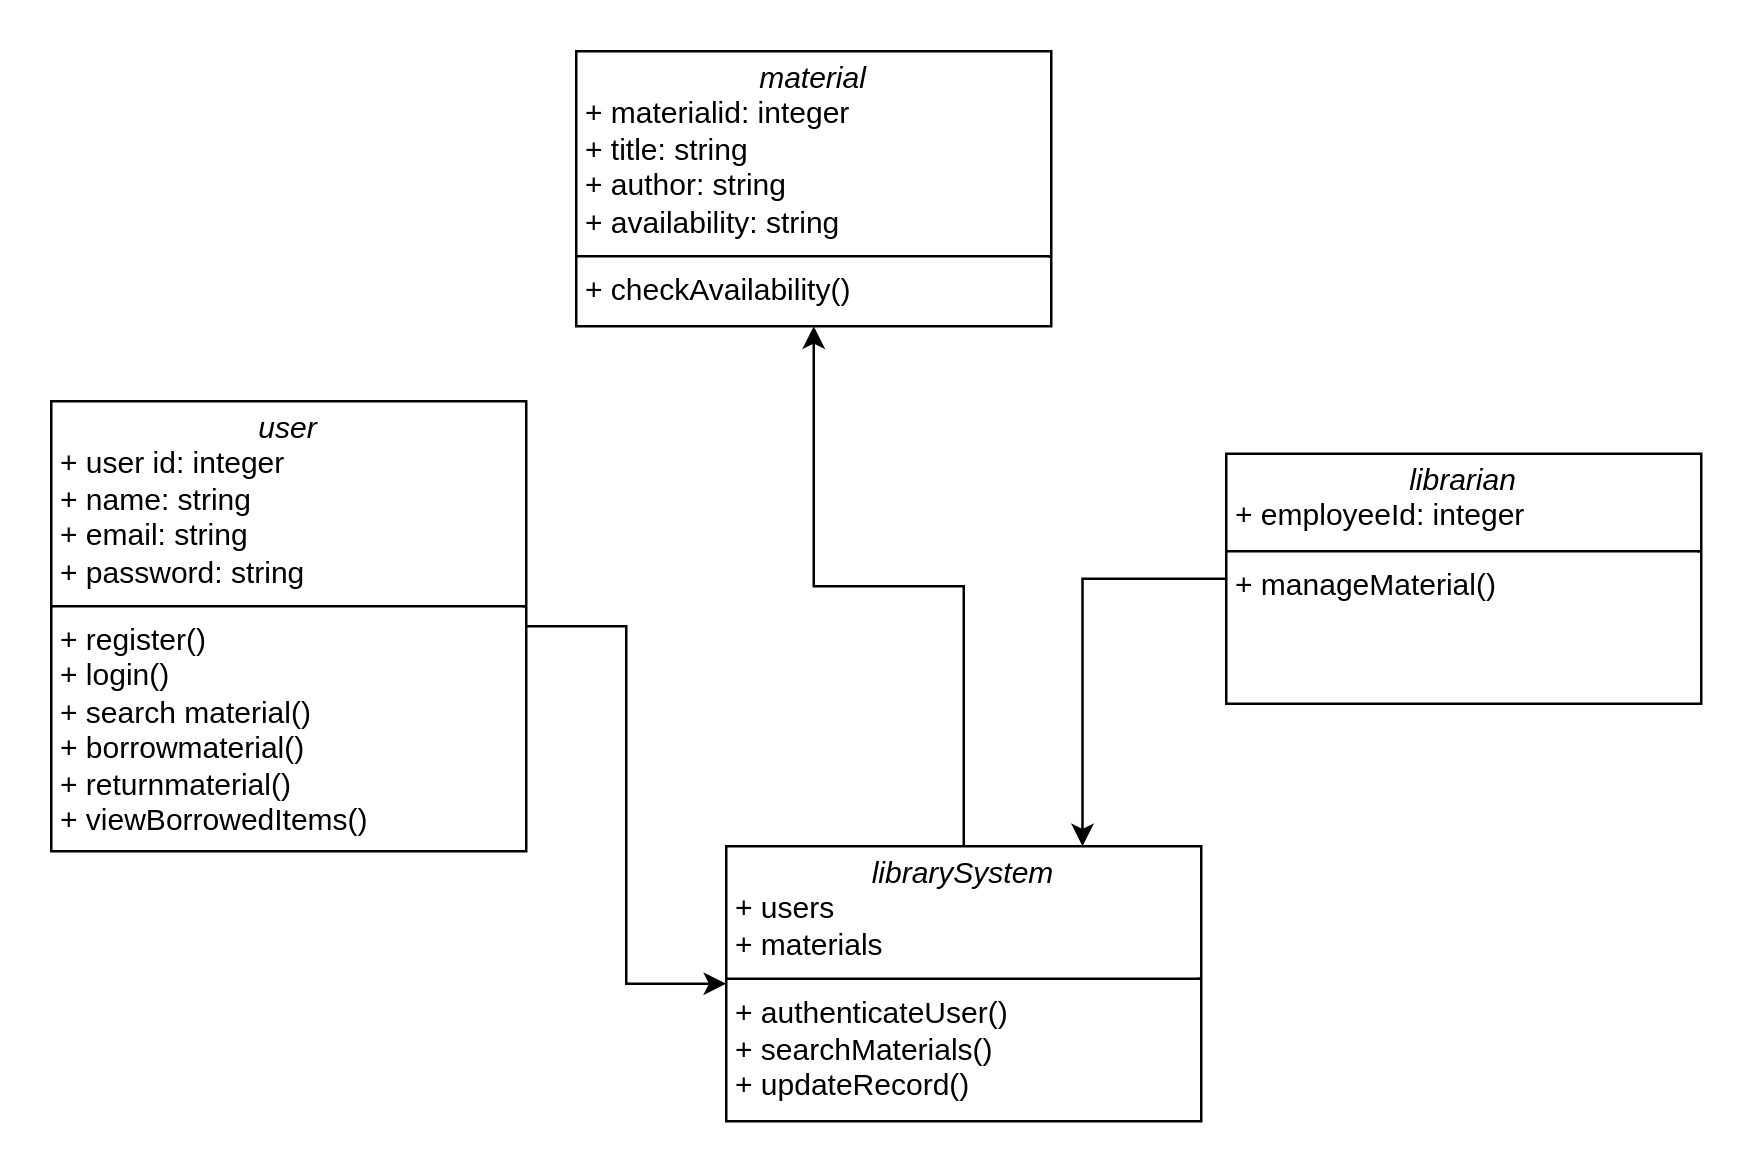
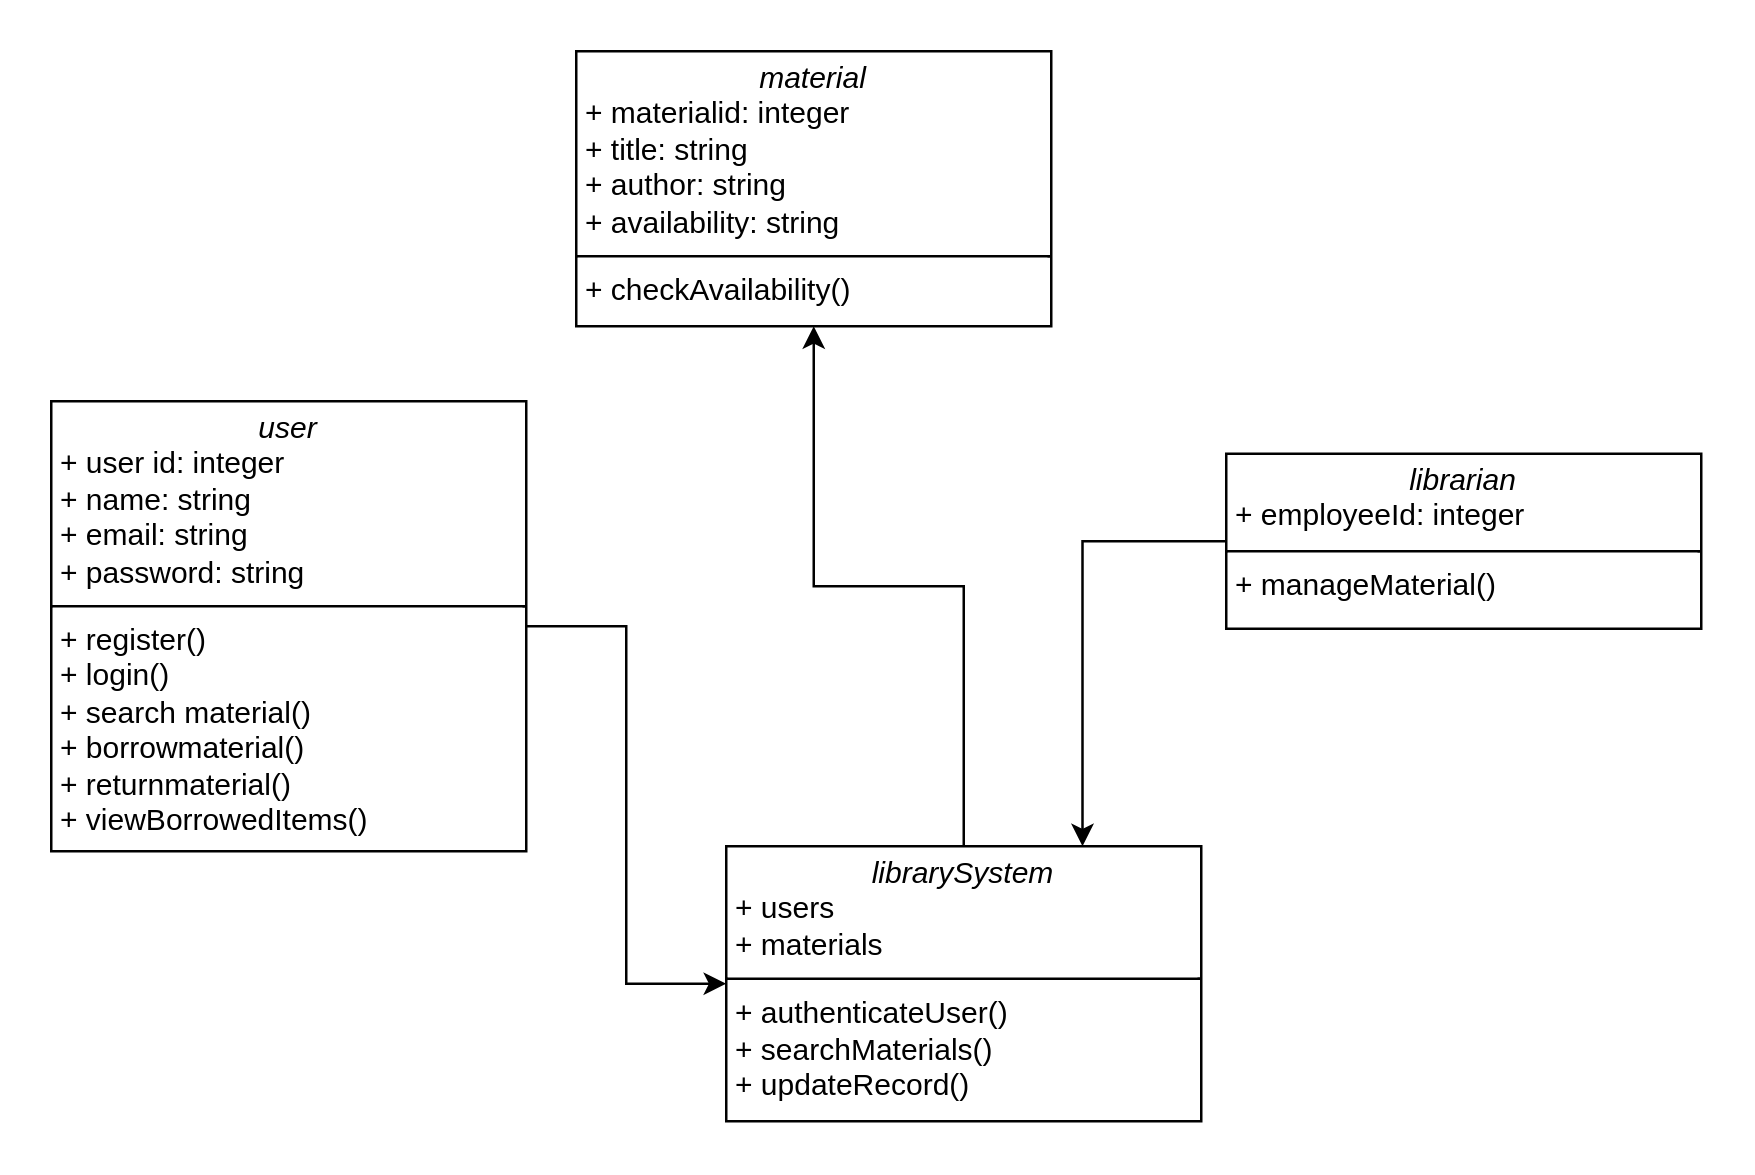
- <mxCell id="5" value="&lt;p style=&quot;margin:0px;margin-top:4px;text-align:center;&quot;&gt;&lt;i&gt;librarian&lt;/i&gt;&lt;/p&gt;&lt;p style=&quot;margin:0px;margin-left:4px;&quot;&gt;+ employeeId: integer&lt;br&gt;&lt;/p&gt;&lt;hr size=&quot;1&quot; style=&quot;border-style:solid;&quot;&gt;&lt;p style=&quot;margin:0px;margin-left:4px;&quot;&gt;&lt;span style=&quot;background-color: initial;&quot;&gt;+ manageMaterial()&lt;/span&gt;&lt;/p&gt;&lt;p style=&quot;margin:0px;margin-left:4px;&quot;&gt;&lt;br&gt;&lt;/p&gt;" style="verticalAlign=top;align=left;overflow=fill;html=1;whiteSpace=wrap;" vertex="1" parent="1"><mxGeometry x="490" y="181" width="190" height="100" as="geometry" /></mxCell>
+ <mxCell id="5" value="&lt;p style=&quot;margin:0px;margin-top:4px;text-align:center;&quot;&gt;&lt;i&gt;librarian&lt;/i&gt;&lt;/p&gt;&lt;p style=&quot;margin:0px;margin-left:4px;&quot;&gt;+ employeeId: integer&lt;br&gt;&lt;/p&gt;&lt;hr size=&quot;1&quot; style=&quot;border-style:solid;&quot;&gt;&lt;p style=&quot;margin:0px;margin-left:4px;&quot;&gt;&lt;span style=&quot;background-color: initial;&quot;&gt;+ manageMaterial()&lt;/span&gt;&lt;/p&gt;&lt;p style=&quot;margin:0px;margin-left:4px;&quot;&gt;&lt;br&gt;&lt;/p&gt;" style="verticalAlign=top;align=left;overflow=fill;html=1;whiteSpace=wrap;" vertex="1" parent="1"><mxGeometry x="490" y="181" width="190" height="70" as="geometry" /></mxCell>
